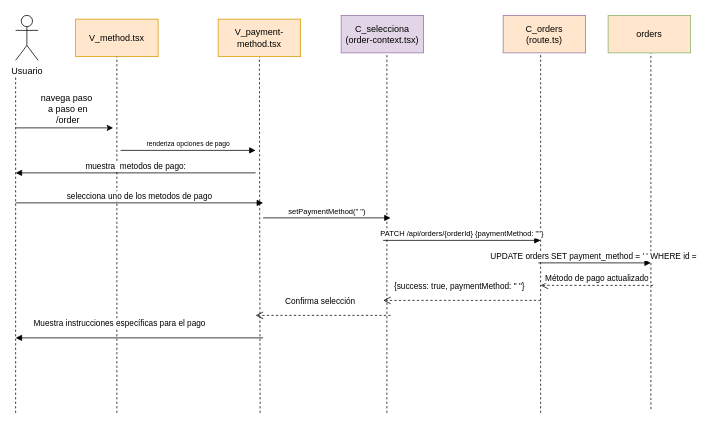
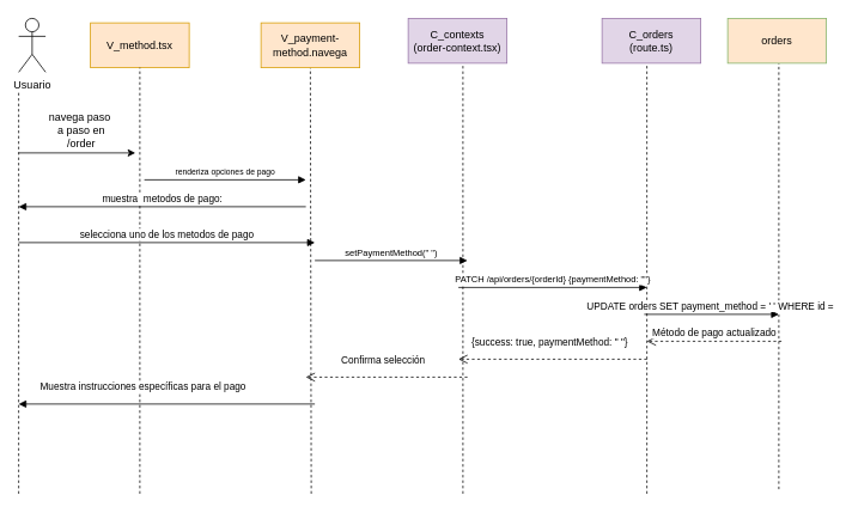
- <mxCell id="22" value="C_selecciona&lt;br&gt;(order-context.tsx)" style="html=1;whiteSpace=wrap;fillColor=#e1d5e7;strokeColor=#9673a6;" vertex="1" parent="1"><mxGeometry x="454" y="20" width="110" height="50" as="geometry" /></mxCell>
+ <mxCell id="22" value="C_contexts&lt;br&gt;(order-context.tsx)" style="html=1;whiteSpace=wrap;fillColor=#e1d5e7;strokeColor=#9673a6;" vertex="1" parent="1"><mxGeometry x="454" y="20" width="110" height="50" as="geometry" /></mxCell>
- <mxCell id="19" value="C_orders&lt;br&gt;(route.ts)" style="html=1;whiteSpace=wrap;fillColor=#ffe6cc;strokeColor=#9673a6;" vertex="1" parent="1"><mxGeometry x="670" y="20" width="110" height="50" as="geometry" /></mxCell>
+ <mxCell id="19" value="C_orders&lt;br&gt;(route.ts)" style="html=1;whiteSpace=wrap;fillColor=#e1d5e7;strokeColor=#9673a6;" vertex="1" parent="1"><mxGeometry x="670" y="20" width="110" height="50" as="geometry" /></mxCell>
- <mxCell id="23" value="V_payment-method.tsx" style="html=1;whiteSpace=wrap;fillColor=#ffe6cc;strokeColor=#d79b00;" vertex="1" parent="1"><mxGeometry x="290" y="25" width="110" height="50" as="geometry" /></mxCell>
+ <mxCell id="23" value="V_payment-method.navega" style="html=1;whiteSpace=wrap;fillColor=#ffe6cc;strokeColor=#d79b00;" vertex="1" parent="1"><mxGeometry x="290" y="25" width="110" height="50" as="geometry" /></mxCell>
